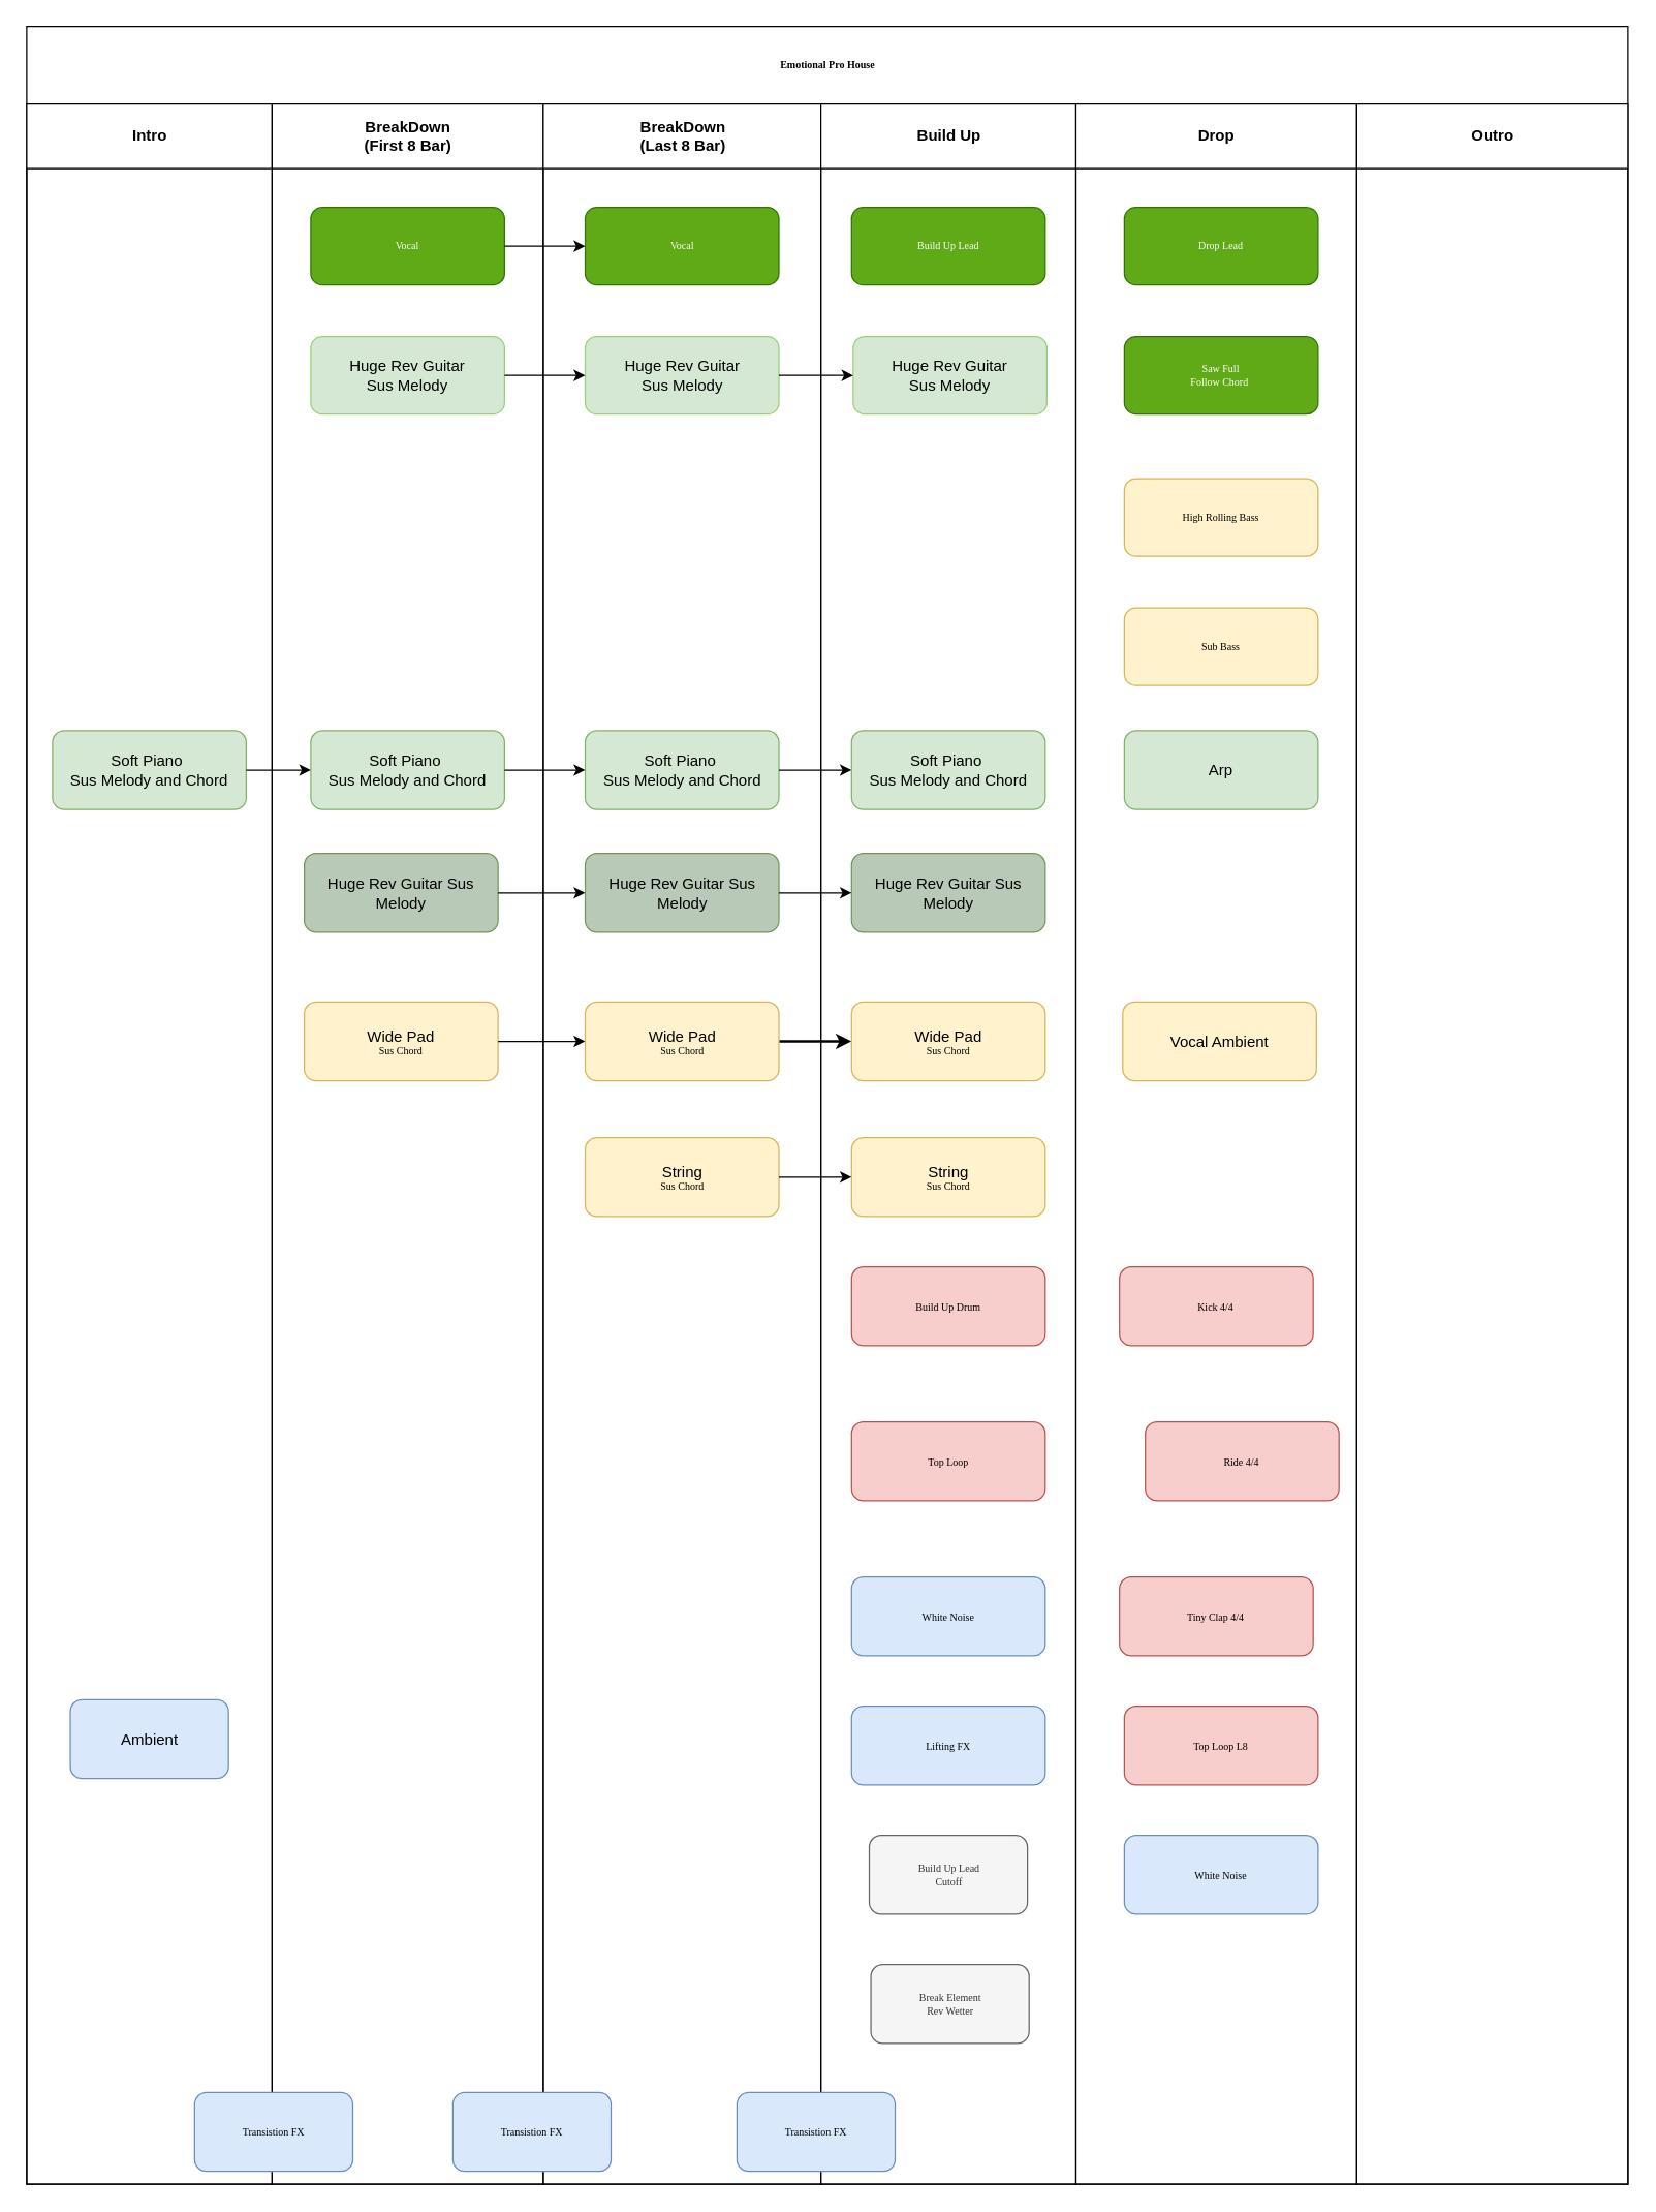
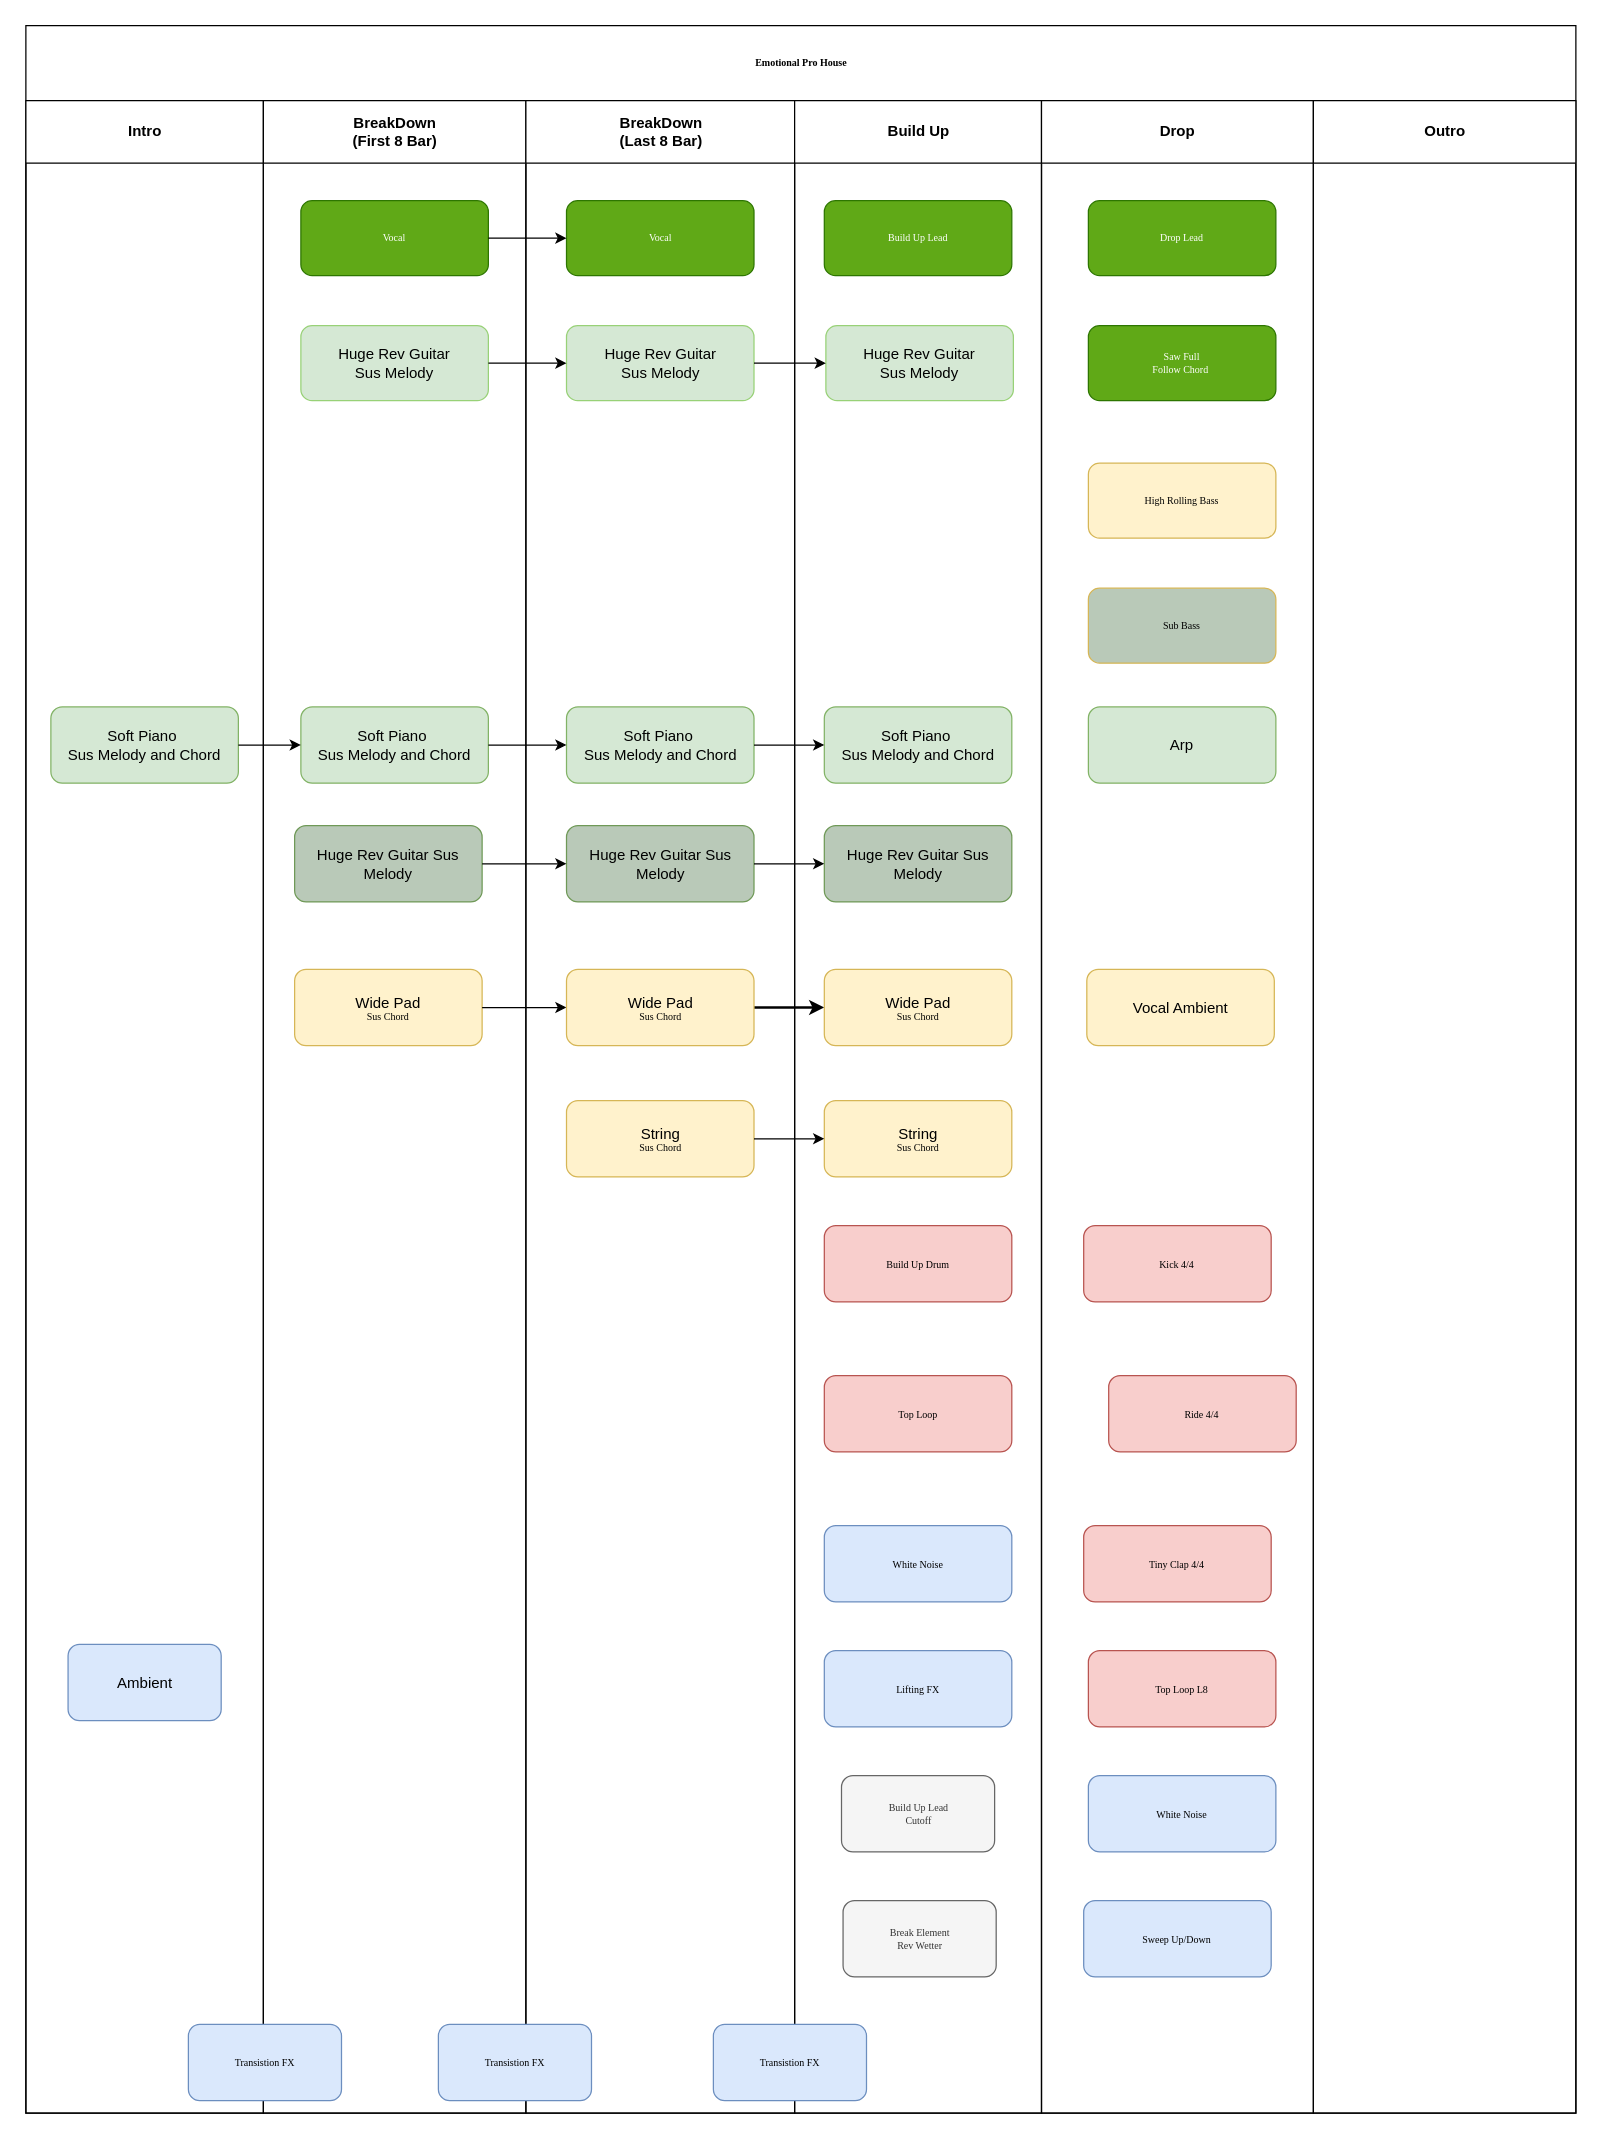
- <mxCell id="38" value="Sub Bass" style="rounded=1;whiteSpace=wrap;html=1;shadow=0;labelBackgroundColor=none;strokeWidth=1;fontFamily=Verdana;fontSize=8;align=center;fillColor=#fff2cc;strokeColor=#d6b656;" parent="37" vertex="1"><mxGeometry x="37.5" y="390" width="150" height="60" as="geometry" /></mxCell>
+ <mxCell id="38" value="Sub Bass" style="rounded=1;whiteSpace=wrap;html=1;shadow=0;labelBackgroundColor=none;strokeWidth=1;fontFamily=Verdana;fontSize=8;align=center;fillColor=#b9c9b8;strokeColor=#d6b656;" parent="37" vertex="1"><mxGeometry x="37.5" y="390" width="150" height="60" as="geometry" /></mxCell>
+ <mxCell id="45" value="Sweep Up/Down" style="rounded=1;whiteSpace=wrap;html=1;shadow=0;labelBackgroundColor=none;strokeWidth=1;fontFamily=Verdana;fontSize=8;align=center;fillColor=#dae8fc;strokeColor=#6c8ebf;" vertex="1" parent="37"><mxGeometry x="33.75" y="1440" width="150" height="61" as="geometry" /></mxCell>
